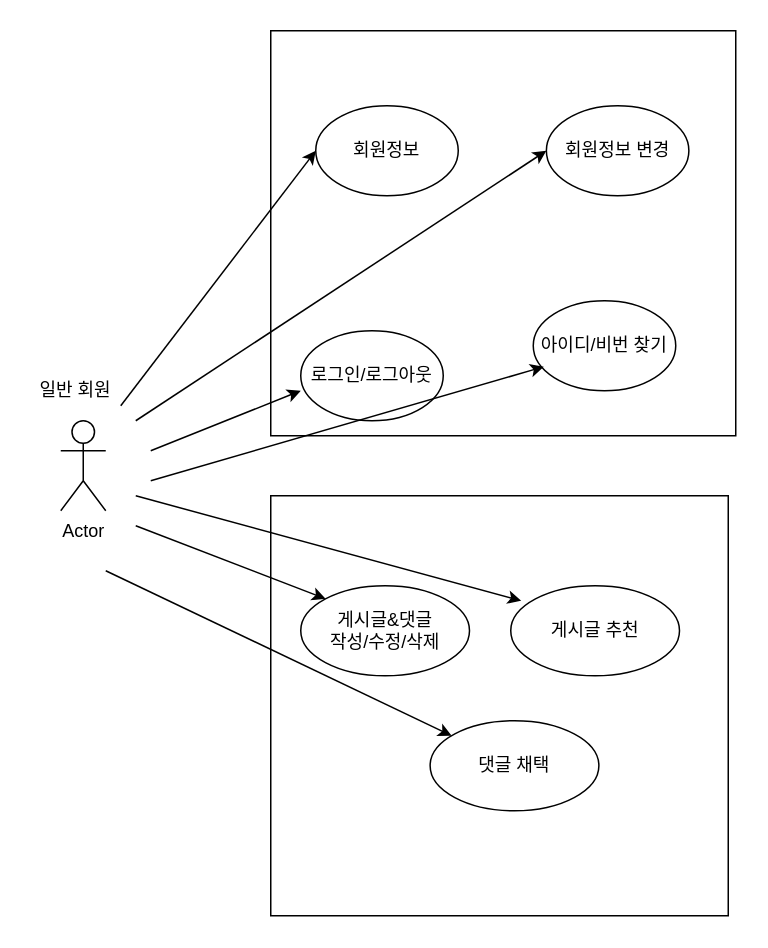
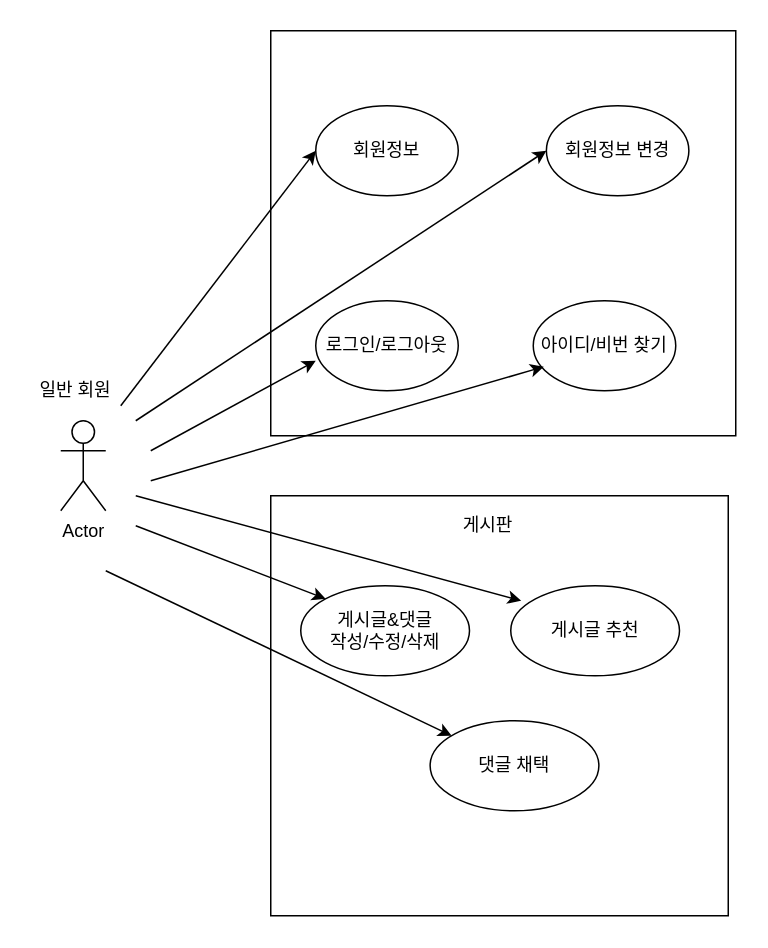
- <mxCell id="5" value="로그인/로그아웃" style="ellipse;whiteSpace=wrap;html=1;" parent="1" vertex="1"><mxGeometry x="200" y="220" width="95" height="60" as="geometry" /></mxCell>
+ <mxCell id="5" value="로그인/로그아웃" style="ellipse;whiteSpace=wrap;html=1;" parent="1" vertex="1"><mxGeometry x="210" y="200" width="95" height="60" as="geometry" /></mxCell>
+ <mxCell id="9" value="게시판" style="text;html=1;strokeColor=none;fillColor=none;align=center;verticalAlign=middle;whiteSpace=wrap;rounded=0;" parent="1" vertex="1"><mxGeometry x="305" y="340" width="40" height="20" as="geometry" /></mxCell>
